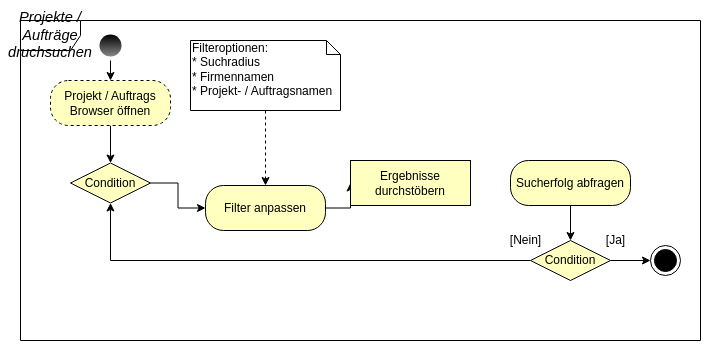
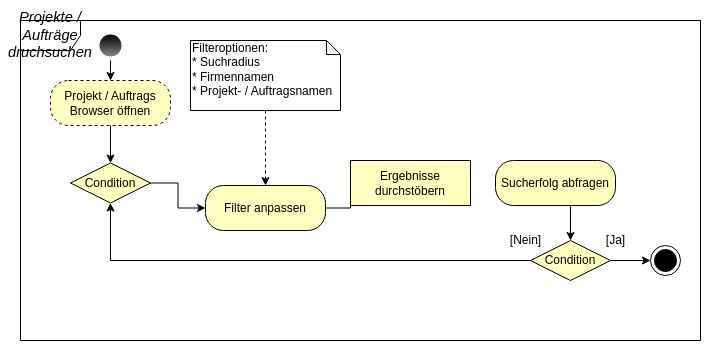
- <mxCell id="21" value="Sucherfolg abfragen" style="rounded=1;whiteSpace=wrap;html=1;arcSize=40;fontColor=#000000;fillColor=#ffffc0;" vertex="1" parent="1"><mxGeometry x="510" y="160" width="120" height="45" as="geometry" /></mxCell>
+ <mxCell id="21" value="Sucherfolg abfragen" style="rounded=1;whiteSpace=wrap;html=1;arcSize=40;fontColor=#000000;fillColor=#ffffc0;" vertex="1" parent="1"><mxGeometry x="495" y="160" width="120" height="45" as="geometry" /></mxCell>
- <mxCell id="12" style="edgeStyle=orthogonalEdgeStyle;rounded=0;orthogonalLoop=1;jettySize=auto;html=1;exitX=1;exitY=0.5;exitDx=0;exitDy=0;entryX=0;entryY=0.5;entryDx=0;entryDy=0;startArrow=none;startFill=0;endArrow=classic;endFill=1;strokeColor=#000000;" edge="1" parent="1" source="13" target="16"><mxGeometry relative="1" as="geometry" /></mxCell>
+ <mxCell id="12" style="edgeStyle=orthogonalEdgeStyle;rounded=0;orthogonalLoop=1;jettySize=auto;html=1;exitX=1;exitY=0.5;exitDx=0;exitDy=0;entryX=0;entryY=0.5;entryDx=0;entryDy=0;startArrow=none;startFill=0;endArrow=none;endFill=1;strokeColor=#000000;" edge="1" parent="1" source="13" target="16"><mxGeometry relative="1" as="geometry" /></mxCell>
